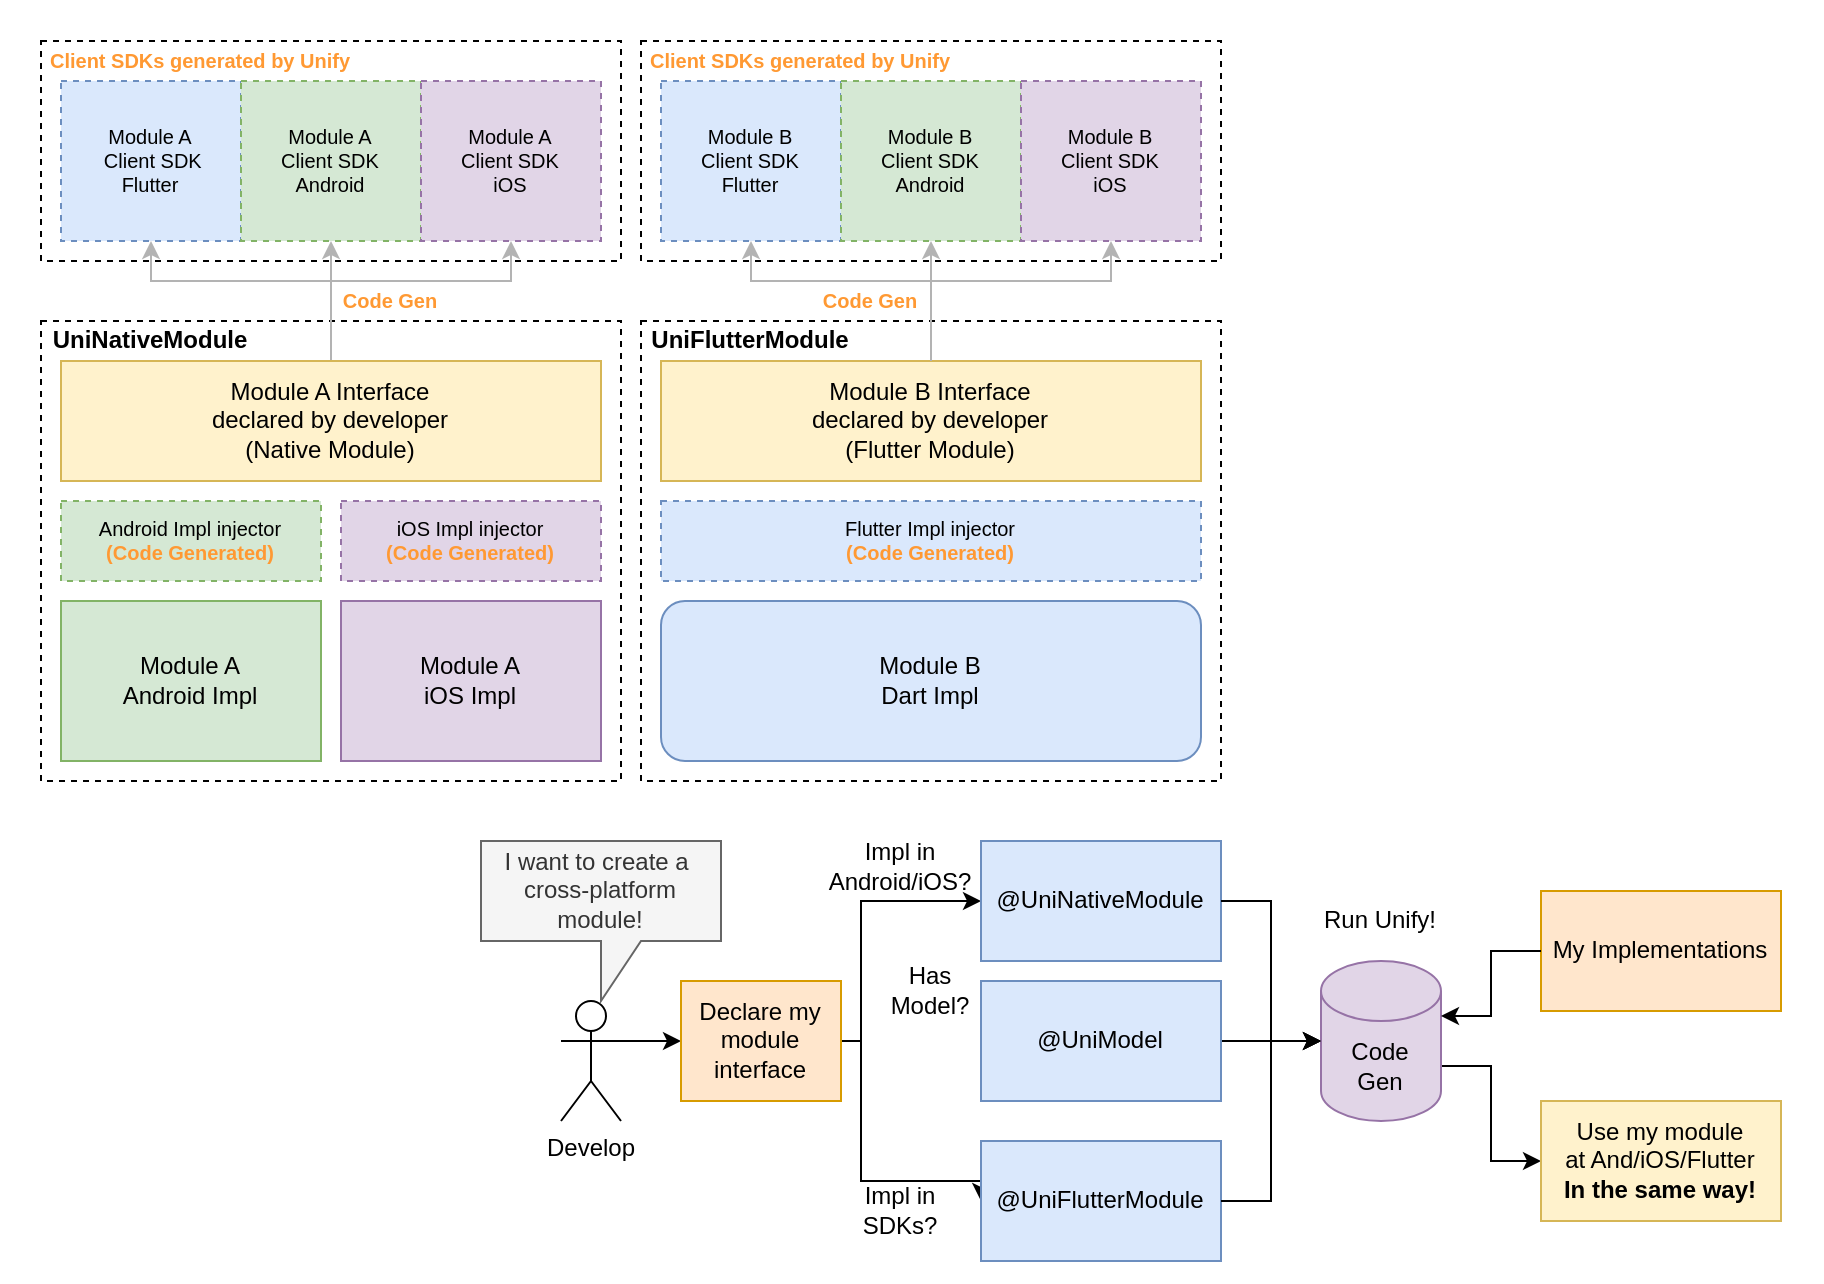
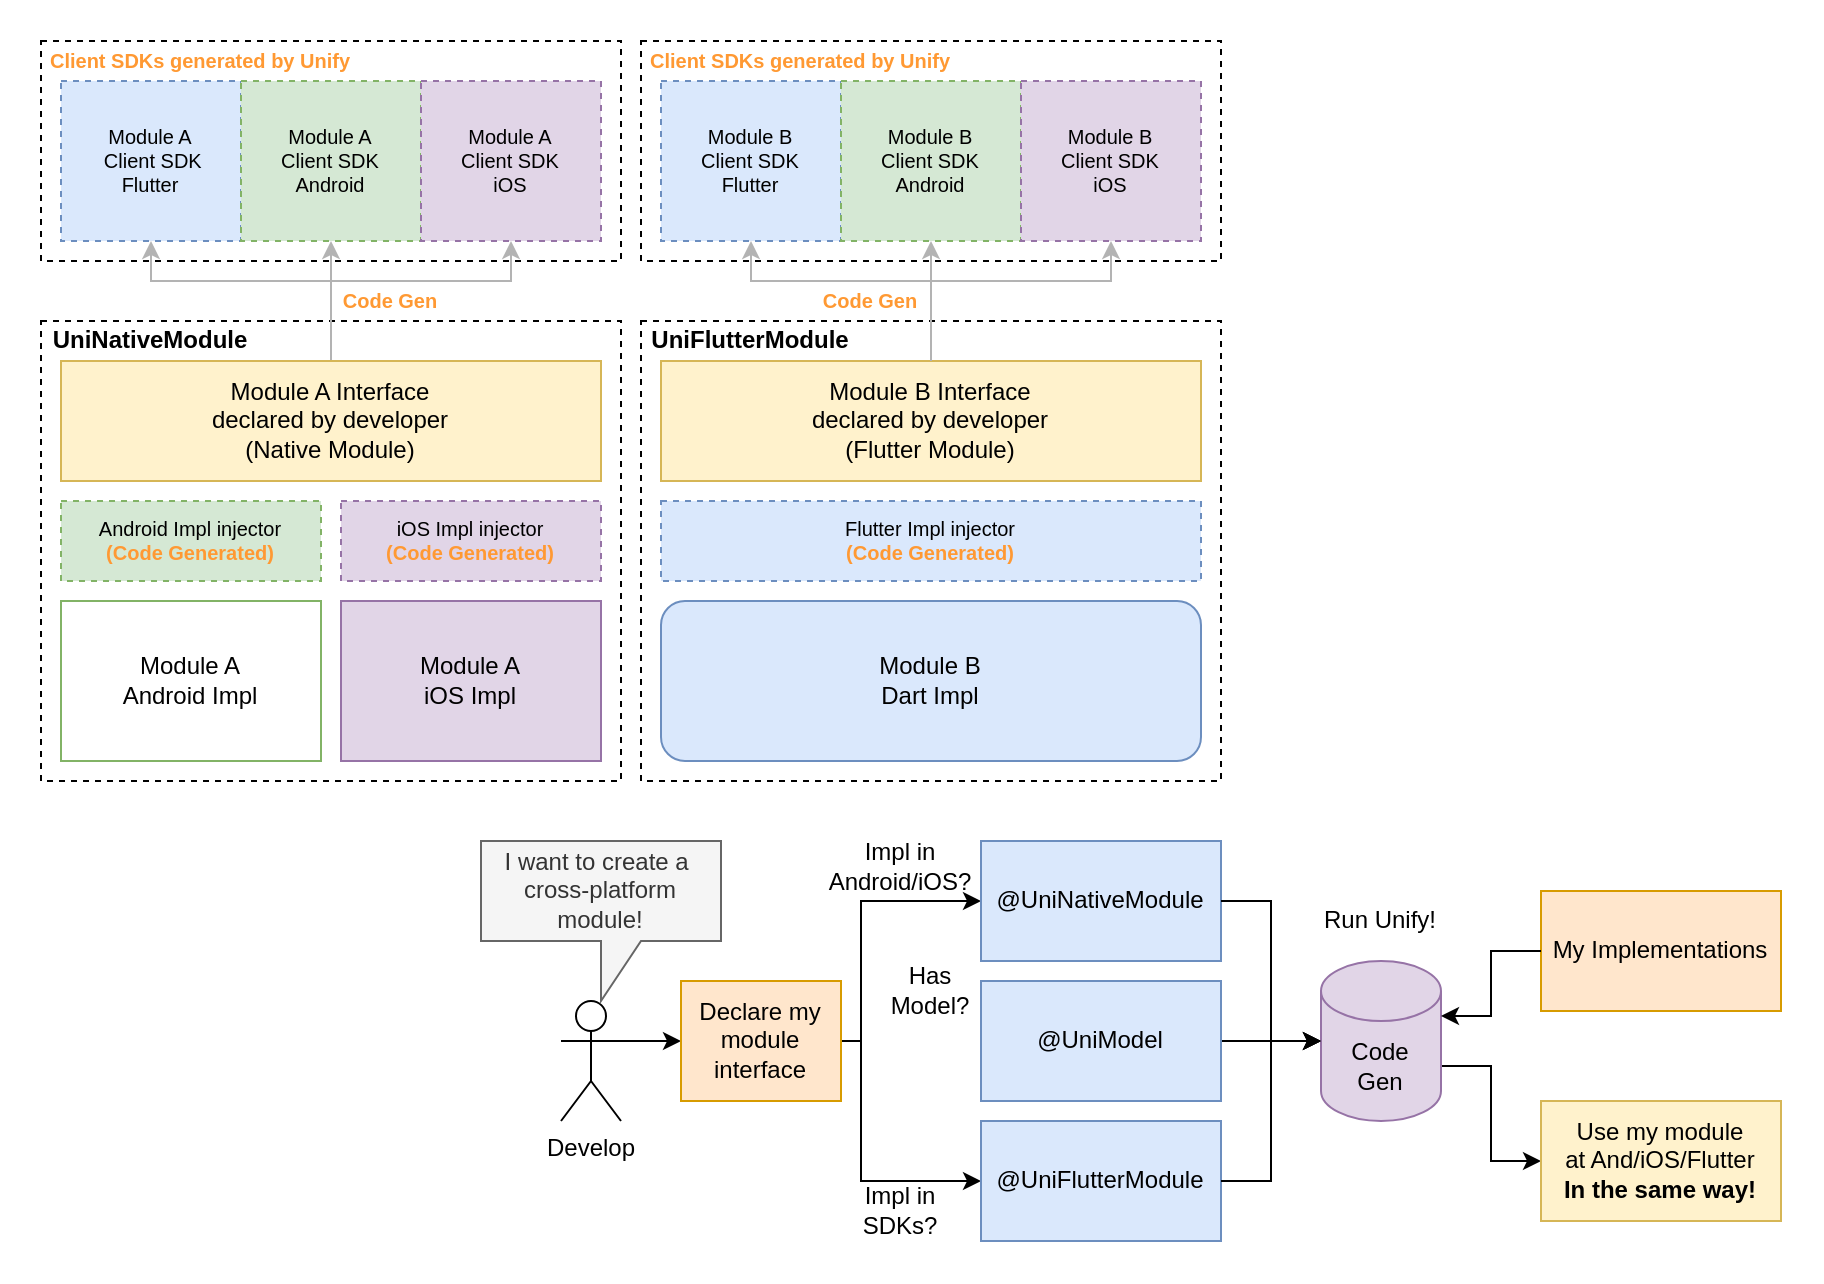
- <mxCell id="11" value="Module A&lt;br&gt;Android Impl" style="rounded=0;whiteSpace=wrap;html=1;fillColor=#d5e8d4;strokeColor=#82b366;" parent="1" vertex="1"><mxGeometry x="30" y="300" width="130" height="80" as="geometry" /></mxCell>
+ <mxCell id="11" value="Module A&lt;br&gt;Android Impl" style="rounded=0;whiteSpace=wrap;html=1;fillColor=#ffffff;strokeColor=#82b366;" parent="1" vertex="1"><mxGeometry x="30" y="300" width="130" height="80" as="geometry" /></mxCell>
- <mxCell id="40" value="@UniFlutterModule" style="rounded=0;whiteSpace=wrap;html=1;fillColor=#dae8fc;strokeColor=#6c8ebf;" parent="1" vertex="1"><mxGeometry x="490" y="570" width="120" height="60" as="geometry" /></mxCell>
+ <mxCell id="40" value="@UniFlutterModule" style="rounded=0;whiteSpace=wrap;html=1;fillColor=#dae8fc;strokeColor=#6c8ebf;" parent="1" vertex="1"><mxGeometry x="490" y="560" width="120" height="60" as="geometry" /></mxCell>
